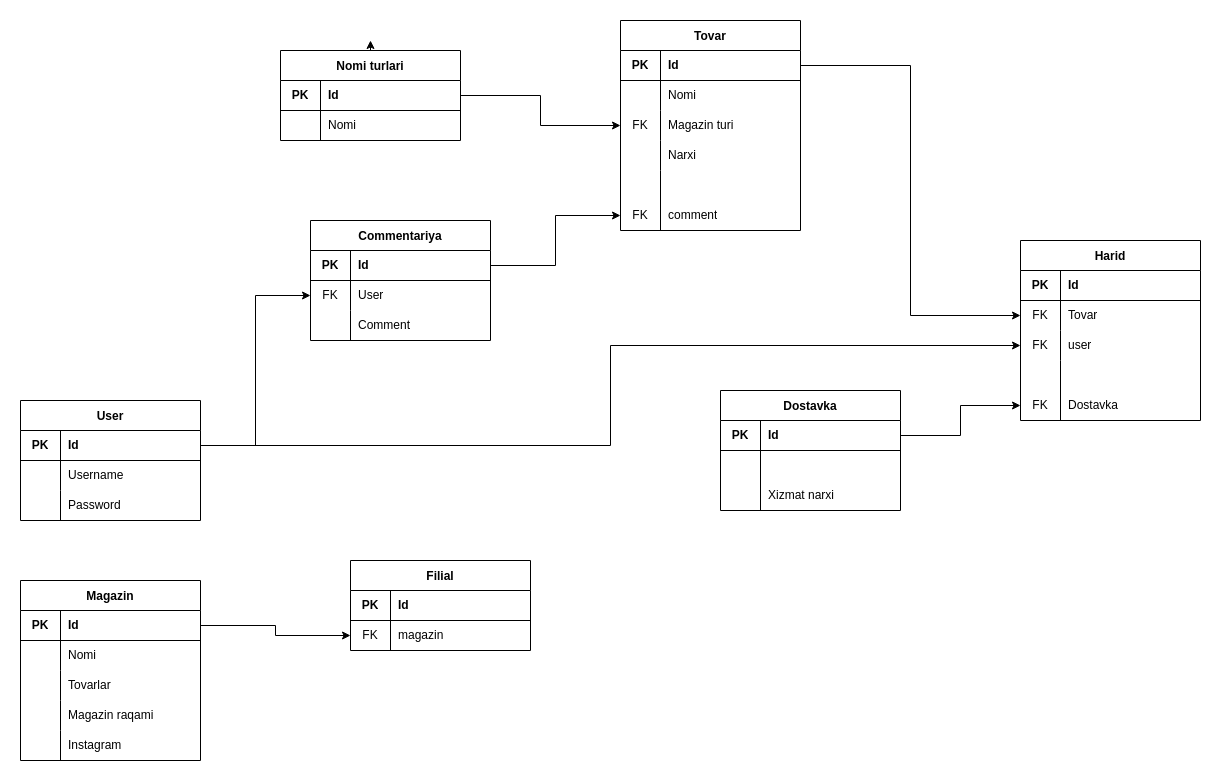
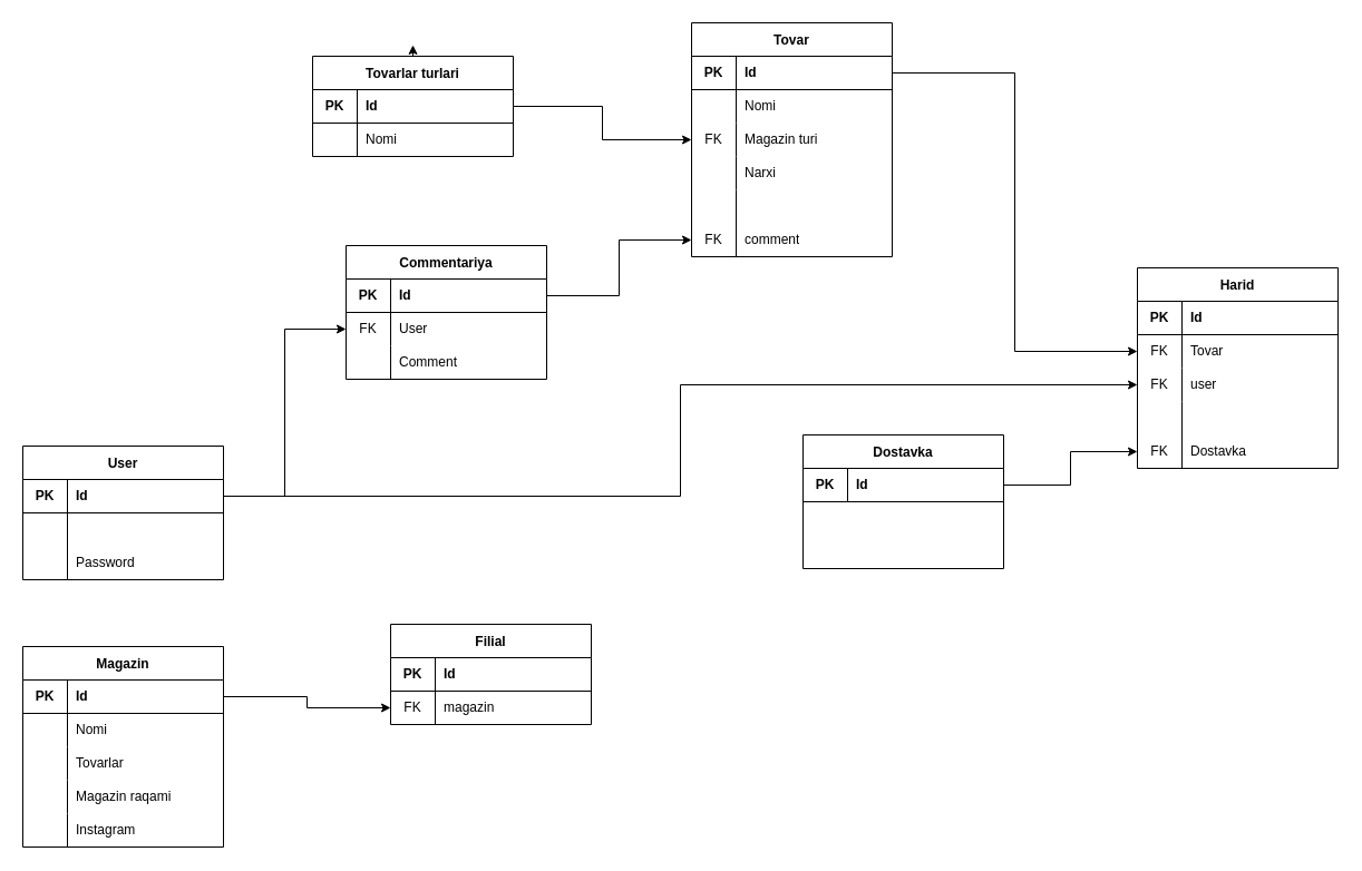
- <mxCell id="4" value="Nomi turlari" style="shape=table;startSize=30;container=1;collapsible=0;childLayout=tableLayout;fixedRows=1;rowLines=0;fontStyle=1;align=center;" parent="1" vertex="1"><mxGeometry x="280" y="50" width="180" height="90" as="geometry" /></mxCell>
+ <mxCell id="4" value="Tovarlar turlari" style="shape=table;startSize=30;container=1;collapsible=0;childLayout=tableLayout;fixedRows=1;rowLines=0;fontStyle=1;align=center;" parent="1" vertex="1"><mxGeometry x="280" y="50" width="180" height="90" as="geometry" /></mxCell>
- <mxCell id="35" value="Username" style="shape=partialRectangle;html=1;whiteSpace=wrap;connectable=0;fillColor=none;top=0;left=0;bottom=0;right=0;align=left;spacingLeft=6;overflow=hidden;" vertex="1" parent="33"><mxGeometry x="40" width="140" height="30" as="geometry" /></mxCell>
- <mxCell id="74" value="Xizmat narxi&lt;span style=&quot;white-space: pre&quot;&gt; &lt;/span&gt;" style="shape=partialRectangle;html=1;whiteSpace=wrap;connectable=0;fillColor=none;top=0;left=0;bottom=0;right=0;align=left;spacingLeft=6;overflow=hidden;" vertex="1" parent="72"><mxGeometry x="40" width="140" height="30" as="geometry" /></mxCell>
